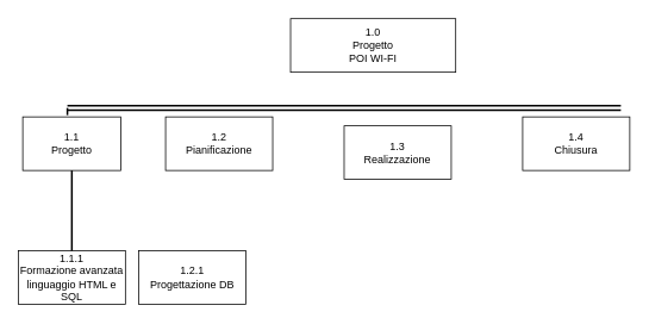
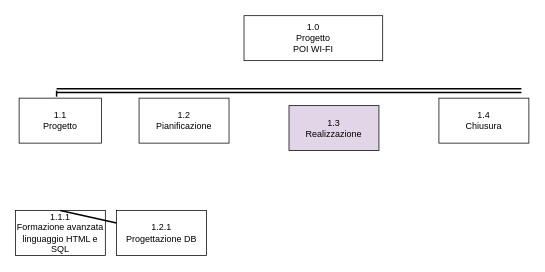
- <mxCell id="5" value="1.3&lt;br&gt;&lt;div&gt;Realizzazione&lt;/div&gt;" style="whiteSpace=wrap;html=1;" vertex="1" parent="1"><mxGeometry x="385" y="140" width="120" height="60" as="geometry" /></mxCell>
+ <mxCell id="5" value="1.3&lt;br&gt;&lt;div&gt;Realizzazione&lt;/div&gt;" style="whiteSpace=wrap;html=1;fillColor=#e1d5e7;" vertex="1" parent="1"><mxGeometry x="385" y="140" width="120" height="60" as="geometry" /></mxCell>
- <mxCell id="10" value="" style="endArrow=none;html=1;strokeColor=#000000;strokeWidth=2;entryX=0.5;entryY=1;entryDx=0;entryDy=0;exitX=0.5;exitY=0;exitDx=0;exitDy=0;" edge="1" parent="1" source="9" target="3"><mxGeometry width="50" height="50" relative="1" as="geometry"><mxPoint x="335" y="360" as="sourcePoint" /><mxPoint x="385" y="310" as="targetPoint" /></mxGeometry></mxCell>
+ <mxCell id="10" value="" style="endArrow=none;html=1;strokeColor=#000000;strokeWidth=2;exitX=0.5;exitY=0;exitDx=0;exitDy=0;" edge="1" parent="1" source="9" target="11"><mxGeometry width="50" height="50" relative="1" as="geometry"><mxPoint x="335" y="360" as="sourcePoint" /><mxPoint x="385" y="310" as="targetPoint" /></mxGeometry></mxCell>
